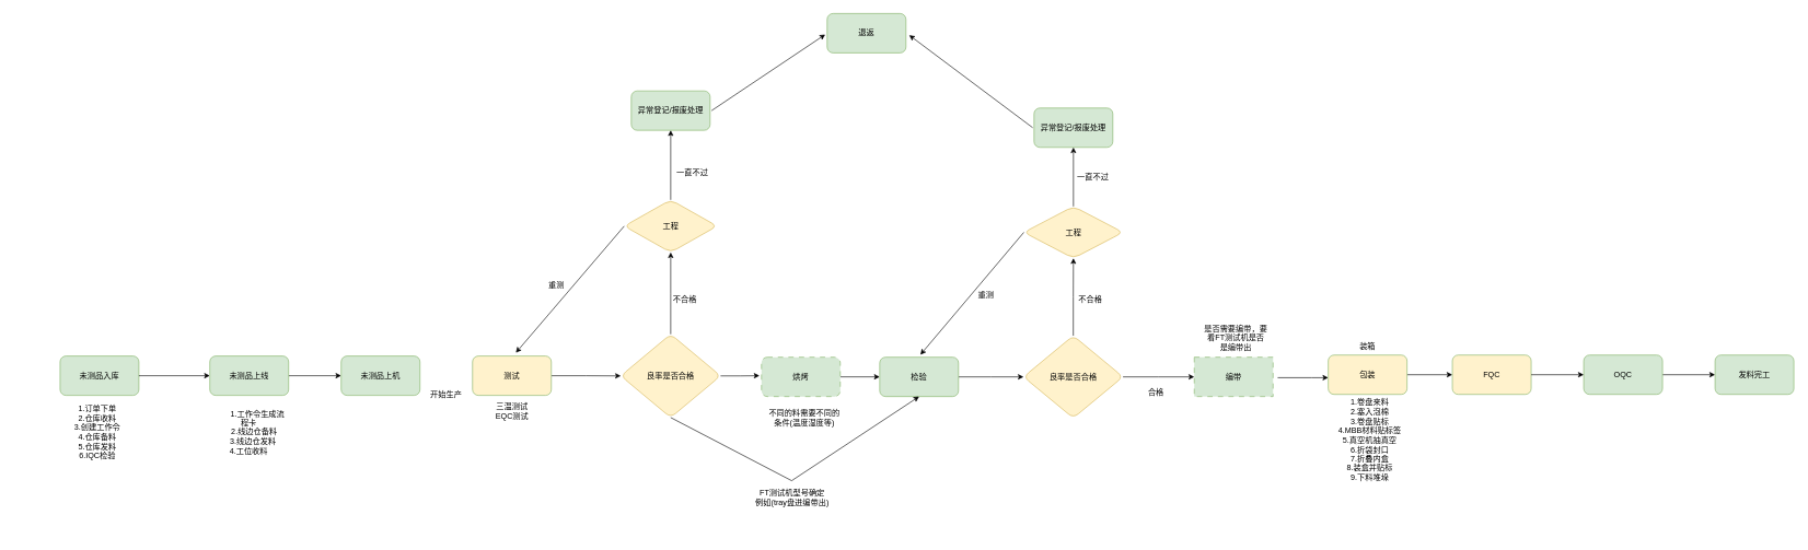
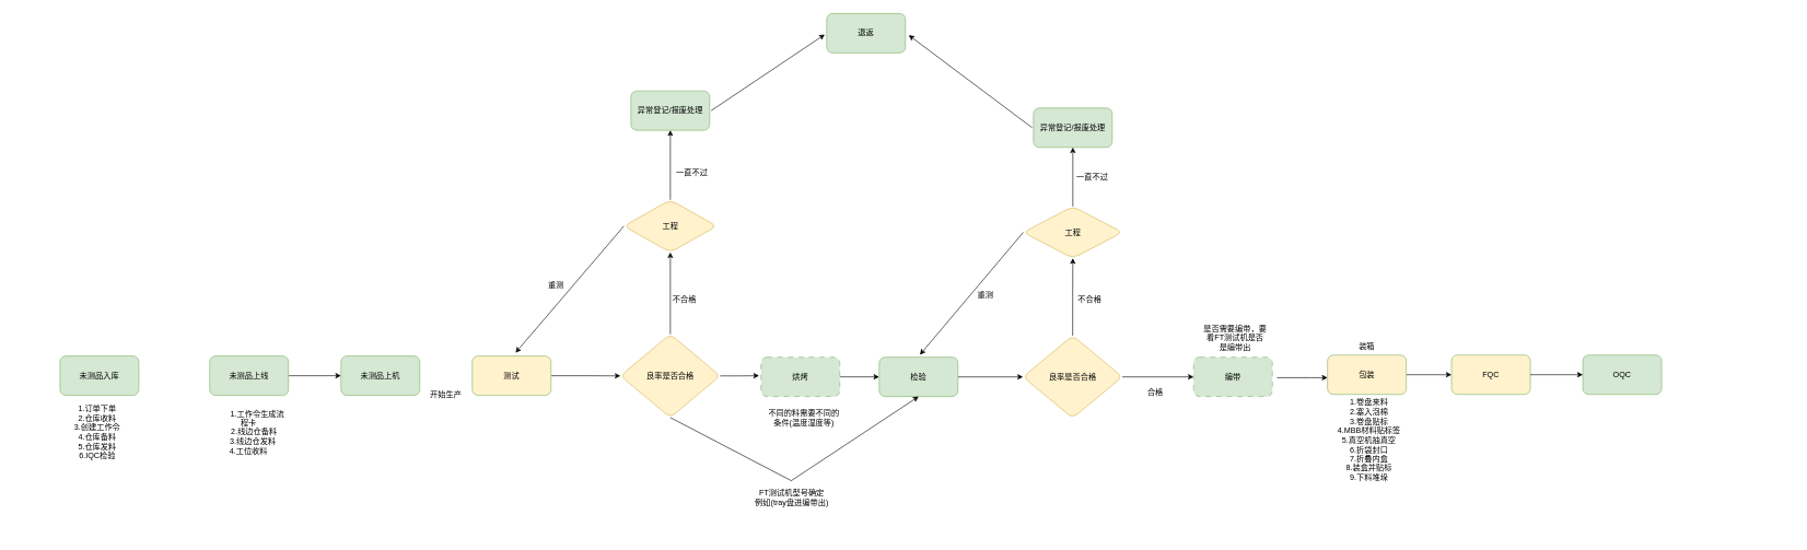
- <mxCell id="55" value="" style="edgeStyle=orthogonalEdgeStyle;rounded=0;orthogonalLoop=1;jettySize=auto;html=1;" parent="1" source="56" target="58" edge="1"><mxGeometry relative="1" as="geometry" /></mxCell>
- <mxCell id="58" value="发料完工" style="whiteSpace=wrap;html=1;fillColor=#d5e8d4;strokeColor=#82b366;rounded=1;" parent="1" vertex="1"><mxGeometry x="2611" y="540.5" width="120" height="60" as="geometry" /></mxCell>
- <mxCell id="12" value="" style="edgeStyle=orthogonalEdgeStyle;rounded=0;orthogonalLoop=1;jettySize=auto;html=1;" parent="11" source="2" target="14" edge="1"><mxGeometry relative="1" as="geometry" /></mxCell>
- <mxCell id="44" value="编带" style="whiteSpace=wrap;html=1;fillColor=#d5e8d4;strokeColor=#82b366;fillStyle=auto;dashed=1;dashPattern=8 8;rounded=0;" parent="30" vertex="1"><mxGeometry x="659" y="379.75" width="120" height="60" as="geometry" /></mxCell>
+ <mxCell id="44" value="编带" style="whiteSpace=wrap;html=1;fillColor=#d5e8d4;strokeColor=#82b366;rounded=1;fillStyle=auto;dashed=1;dashPattern=8 8;" parent="30" vertex="1"><mxGeometry x="659" y="379.75" width="120" height="60" as="geometry" /></mxCell>
- <mxCell id="28" value="三温测试&lt;div&gt;EQC测试&lt;/div&gt;" style="text;strokeColor=none;align=center;fillColor=none;html=1;verticalAlign=middle;whiteSpace=wrap;rounded=0;" parent="11" vertex="1"><mxGeometry x="415.5" y="354" width="89" height="47" as="geometry" /></mxCell>
